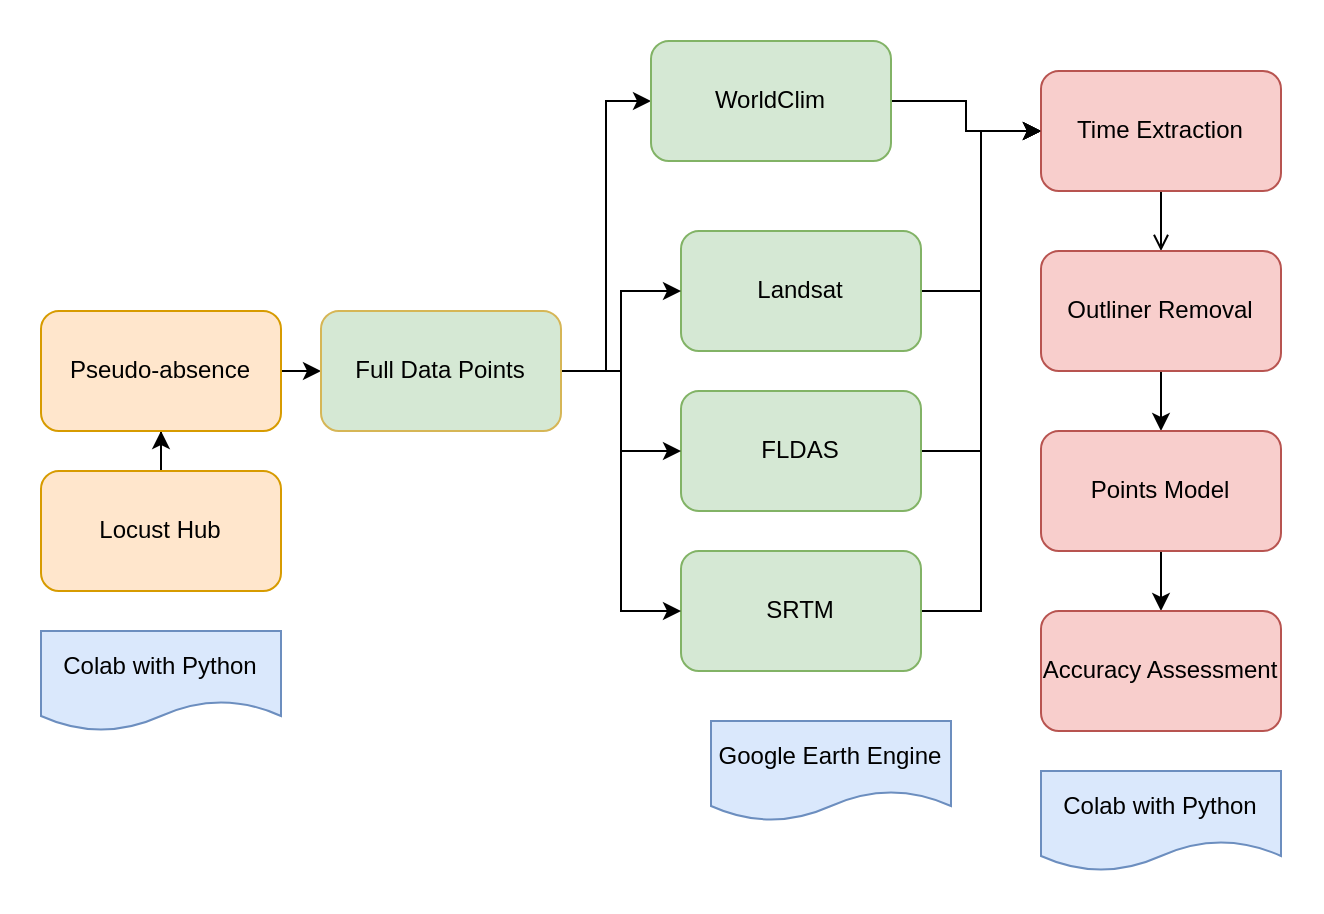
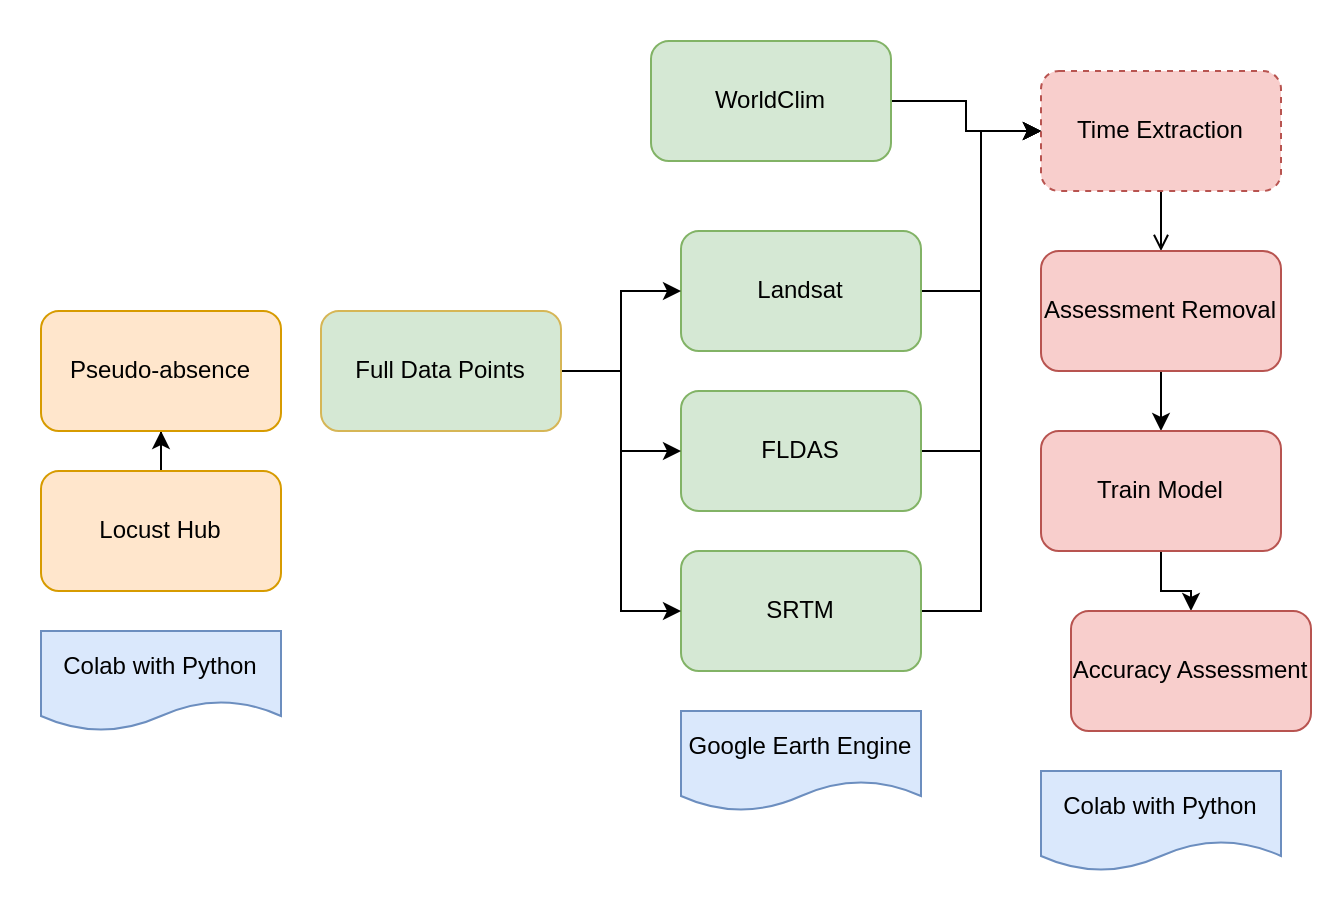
- <mxCell id="18" value="Time Extraction" style="rounded=1;whiteSpace=wrap;html=1;fillColor=#f8cecc;strokeColor=#b85450;" vertex="1" parent="1"><mxGeometry x="520" y="35" width="120" height="60" as="geometry" /></mxCell>
+ <mxCell id="18" value="Time Extraction" style="rounded=1;whiteSpace=wrap;html=1;fillColor=#f8cecc;strokeColor=#b85450;dashed=1;" vertex="1" parent="1"><mxGeometry x="520" y="35" width="120" height="60" as="geometry" /></mxCell>
- <mxCell id="15" style="edgeStyle=orthogonalEdgeStyle;rounded=0;orthogonalLoop=1;jettySize=auto;html=1;exitX=1;exitY=0.5;exitDx=0;exitDy=0;entryX=0;entryY=0.5;entryDx=0;entryDy=0;" edge="1" parent="1" source="16" target="20"><mxGeometry relative="1" as="geometry" /></mxCell>
- <mxCell id="22" value="Outliner Removal" style="rounded=1;whiteSpace=wrap;html=1;fillColor=#f8cecc;strokeColor=#b85450;" vertex="1" parent="1"><mxGeometry x="520" y="125" width="120" height="60" as="geometry" /></mxCell>
+ <mxCell id="22" value="Assessment Removal" style="rounded=1;whiteSpace=wrap;html=1;fillColor=#f8cecc;strokeColor=#b85450;" vertex="1" parent="1"><mxGeometry x="520" y="125" width="120" height="60" as="geometry" /></mxCell>
- <mxCell id="10" style="edgeStyle=orthogonalEdgeStyle;rounded=0;orthogonalLoop=1;jettySize=auto;html=1;exitX=1;exitY=0.5;exitDx=0;exitDy=0;entryX=0;entryY=0.5;entryDx=0;entryDy=0;" edge="1" parent="1" source="11" target="16"><mxGeometry relative="1" as="geometry" /></mxCell>
- <mxCell id="24" value="Points Model" style="rounded=1;whiteSpace=wrap;html=1;fillColor=#f8cecc;strokeColor=#b85450;" vertex="1" parent="1"><mxGeometry x="520" y="215" width="120" height="60" as="geometry" /></mxCell>
+ <mxCell id="24" value="Train Model" style="rounded=1;whiteSpace=wrap;html=1;fillColor=#f8cecc;strokeColor=#b85450;" vertex="1" parent="1"><mxGeometry x="520" y="215" width="120" height="60" as="geometry" /></mxCell>
- <mxCell id="25" value="Accuracy Assessment" style="rounded=1;whiteSpace=wrap;html=1;fillColor=#f8cecc;strokeColor=#b85450;" vertex="1" parent="1"><mxGeometry x="520" y="305" width="120" height="60" as="geometry" /></mxCell>
+ <mxCell id="25" value="Accuracy Assessment" style="rounded=1;whiteSpace=wrap;html=1;fillColor=#f8cecc;strokeColor=#b85450;" vertex="1" parent="1"><mxGeometry x="535" y="305" width="120" height="60" as="geometry" /></mxCell>
- <mxCell id="26" value="Google Earth Engine" style="shape=document;whiteSpace=wrap;html=1;boundedLbl=1;fillColor=#dae8fc;strokeColor=#6c8ebf;" vertex="1" parent="1"><mxGeometry x="355" y="360" width="120" height="50" as="geometry" /></mxCell>
+ <mxCell id="26" value="Google Earth Engine" style="shape=document;whiteSpace=wrap;html=1;boundedLbl=1;fillColor=#dae8fc;strokeColor=#6c8ebf;" vertex="1" parent="1"><mxGeometry x="340" y="355" width="120" height="50" as="geometry" /></mxCell>
